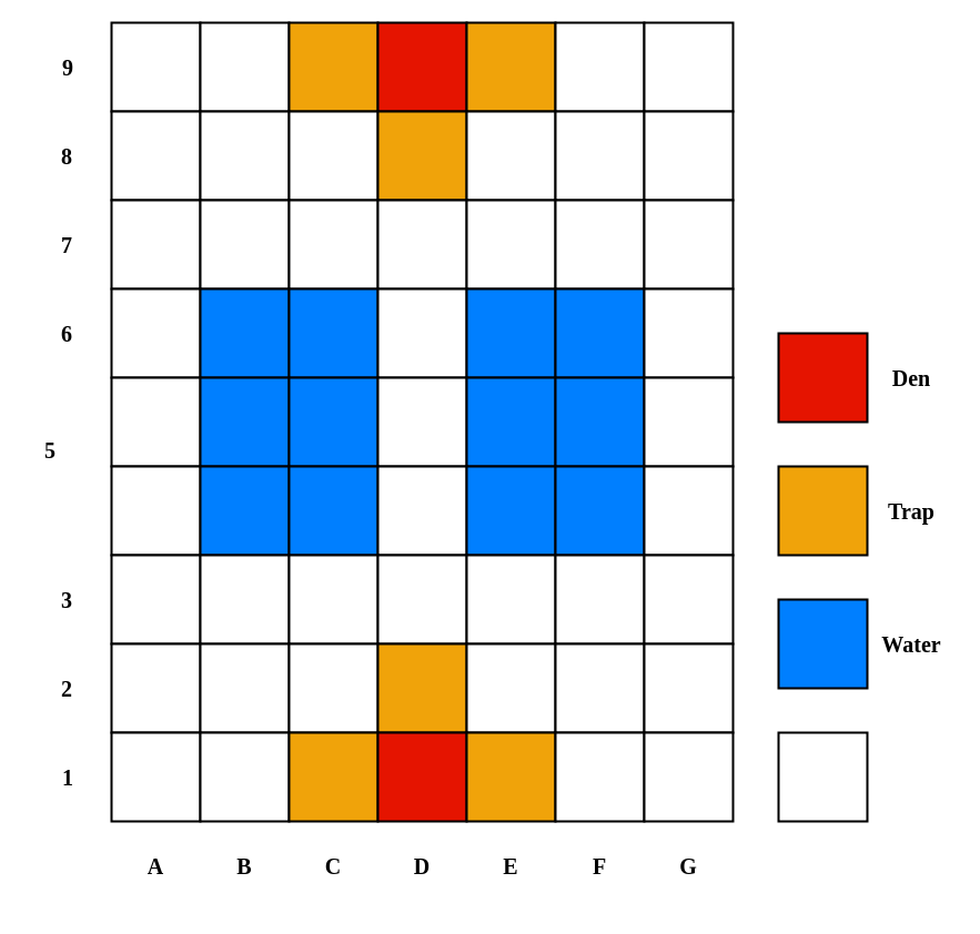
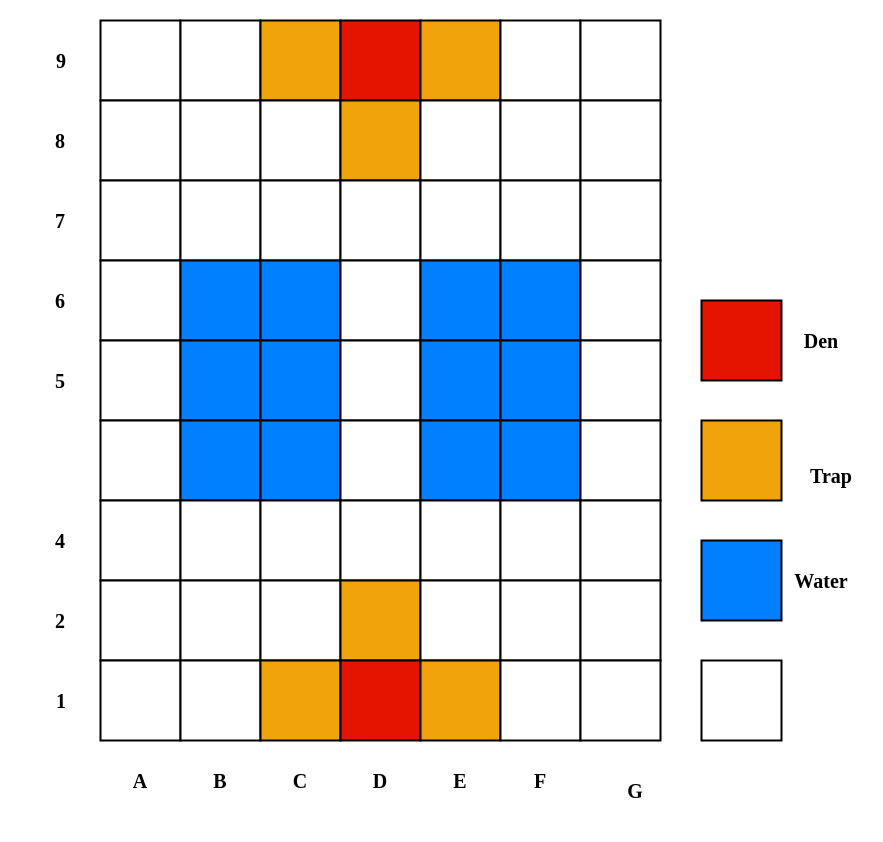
- <mxCell id="70" value="&lt;font style=&quot;font-size: 20px&quot;&gt;&lt;b&gt;5&lt;/b&gt;&lt;/font&gt;" style="text;html=1;strokeColor=none;fillColor=none;align=center;verticalAlign=middle;whiteSpace=wrap;rounded=0;fontFamily=Computer Modern;fontSource=https%3A%2F%2Ffonts.googleapis.com%2Fcss%3Ffamily%3DComputer%2BModern;" vertex="1" parent="1"><mxGeometry x="5" y="365" width="80" height="80" as="geometry" /></mxCell>
+ <mxCell id="70" value="&lt;font style=&quot;font-size: 20px&quot;&gt;&lt;b&gt;5&lt;/b&gt;&lt;/font&gt;" style="text;html=1;strokeColor=none;fillColor=none;align=center;verticalAlign=middle;whiteSpace=wrap;rounded=0;fontFamily=Computer Modern;fontSource=https%3A%2F%2Ffonts.googleapis.com%2Fcss%3Ffamily%3DComputer%2BModern;" vertex="1" parent="1"><mxGeometry x="20" y="340" width="80" height="80" as="geometry" /></mxCell>
- <mxCell id="85" value="&lt;font style=&quot;font-size: 20px&quot;&gt;&lt;b&gt;Trap&lt;/b&gt;&lt;/font&gt;" style="text;html=1;strokeColor=none;fillColor=none;align=center;verticalAlign=middle;whiteSpace=wrap;rounded=0;fontFamily=Times New Roman;" vertex="1" parent="1"><mxGeometry x="781" y="420" width="80" height="80" as="geometry" /></mxCell>
+ <mxCell id="85" value="&lt;font style=&quot;font-size: 20px&quot;&gt;&lt;b&gt;Trap&lt;/b&gt;&lt;/font&gt;" style="text;html=1;strokeColor=none;fillColor=none;align=center;verticalAlign=middle;whiteSpace=wrap;rounded=0;fontFamily=Times New Roman;" vertex="1" parent="1"><mxGeometry x="791" y="435" width="80" height="80" as="geometry" /></mxCell>
- <mxCell id="71" value="&lt;font style=&quot;font-size: 20px&quot;&gt;&lt;b&gt;3&lt;/b&gt;&lt;/font&gt;" style="text;html=1;strokeColor=none;fillColor=none;align=center;verticalAlign=middle;whiteSpace=wrap;rounded=0;fontFamily=Computer Modern;fontSource=https%3A%2F%2Ffonts.googleapis.com%2Fcss%3Ffamily%3DComputer%2BModern;" vertex="1" parent="1"><mxGeometry x="20" y="500" width="80" height="80" as="geometry" /></mxCell>
+ <mxCell id="71" value="&lt;font style=&quot;font-size: 20px&quot;&gt;&lt;b&gt;4&lt;/b&gt;&lt;/font&gt;" style="text;html=1;strokeColor=none;fillColor=none;align=center;verticalAlign=middle;whiteSpace=wrap;rounded=0;fontFamily=Computer Modern;fontSource=https%3A%2F%2Ffonts.googleapis.com%2Fcss%3Ffamily%3DComputer%2BModern;" vertex="1" parent="1"><mxGeometry x="20" y="500" width="80" height="80" as="geometry" /></mxCell>
- <mxCell id="80" value="&lt;font style=&quot;font-size: 20px&quot;&gt;&lt;b&gt;G&lt;/b&gt;&lt;/font&gt;" style="text;html=1;strokeColor=none;fillColor=none;align=center;verticalAlign=middle;whiteSpace=wrap;rounded=0;fontFamily=Times New Roman;" vertex="1" parent="1"><mxGeometry x="580" y="740" width="80" height="80" as="geometry" /></mxCell>
+ <mxCell id="80" value="&lt;font style=&quot;font-size: 20px&quot;&gt;&lt;b&gt;G&lt;/b&gt;&lt;/font&gt;" style="text;html=1;strokeColor=none;fillColor=none;align=center;verticalAlign=middle;whiteSpace=wrap;rounded=0;fontFamily=Times New Roman;" vertex="1" parent="1"><mxGeometry x="595" y="750" width="80" height="80" as="geometry" /></mxCell>
